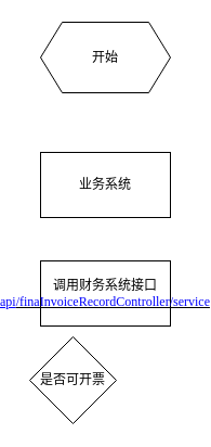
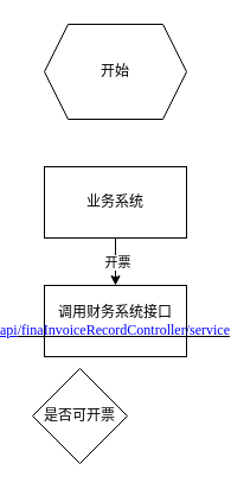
- <mxCell id="2" value="开始" style="shape=hexagon;perimeter=hexagonPerimeter2;whiteSpace=wrap;html=1;fixedSize=1;" vertex="1" parent="1"><mxGeometry x="30" y="20" width="120" height="65" as="geometry" /></mxCell>
+ <mxCell id="2" value="开始" style="shape=hexagon;perimeter=hexagonPerimeter2;whiteSpace=wrap;html=1;fixedSize=1;" vertex="1" parent="1"><mxGeometry x="30" y="20" width="120" height="80" as="geometry" /></mxCell>
+ <mxCell id="3" style="edgeStyle=orthogonalEdgeStyle;rounded=0;orthogonalLoop=1;jettySize=auto;html=1;" edge="1" parent="1" source="5" target="6"><mxGeometry relative="1" as="geometry" /></mxCell>
+ <mxCell id="4" value="开票" style="edgeLabel;html=1;align=center;verticalAlign=middle;resizable=0;points=[];" vertex="1" connectable="0" parent="3"><mxGeometry y="1" relative="1" as="geometry"><mxPoint as="offset" /></mxGeometry></mxCell>
